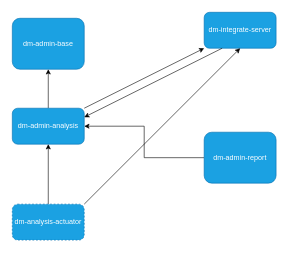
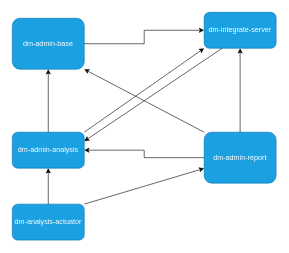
+ <mxCell id="5" style="edgeStyle=orthogonalEdgeStyle;rounded=0;orthogonalLoop=1;jettySize=auto;html=1;exitX=1;exitY=0.5;exitDx=0;exitDy=0;entryX=0;entryY=0.5;entryDx=0;entryDy=0;" edge="1" parent="1" source="6" target="9"><mxGeometry relative="1" as="geometry" /></mxCell>
+ <mxCell id="3" style="edgeStyle=orthogonalEdgeStyle;rounded=0;orthogonalLoop=1;jettySize=auto;html=1;exitX=0.5;exitY=0;exitDx=0;exitDy=0;entryX=0.5;entryY=1;entryDx=0;entryDy=0;" edge="1" parent="1" source="4" target="9"><mxGeometry relative="1" as="geometry" /></mxCell>
+ <mxCell id="10" value="" style="endArrow=classic;html=1;rounded=0;entryX=1;entryY=1;entryDx=0;entryDy=0;exitX=0;exitY=0;exitDx=0;exitDy=0;" edge="1" parent="1" source="4" target="6"><mxGeometry width="50" height="50" relative="1" as="geometry"><mxPoint x="230" y="360" as="sourcePoint" /><mxPoint x="280" y="310" as="targetPoint" /></mxGeometry></mxCell>
- <mxCell id="8" value="dm-admin-analysis" style="rounded=1;whiteSpace=wrap;html=1;fillColor=#1ba1e2;strokeColor=#006EAF;fontColor=#ffffff;" vertex="1" parent="1"><mxGeometry x="20" y="180" width="120" height="60" as="geometry" /></mxCell>
+ <mxCell id="8" value="dm-admin-analysis" style="rounded=1;whiteSpace=wrap;html=1;fillColor=#1ba1e2;strokeColor=#006EAF;fontColor=#ffffff;" vertex="1" parent="1"><mxGeometry y="220" width="120" height="60" as="geometry" x="20" /></mxCell>
- <mxCell id="15" value="" style="endArrow=classic;html=1;rounded=0;exitX=1;exitY=0;exitDx=0;exitDy=0;entryX=0.5;entryY=1;entryDx=0;entryDy=0;" edge="1" parent="1" source="14" target="9"><mxGeometry width="50" height="50" relative="1" as="geometry"><mxPoint x="200" y="360" as="sourcePoint" /><mxPoint x="250" y="310" as="targetPoint" /></mxGeometry></mxCell>
+ <mxCell id="15" value="" style="endArrow=classic;html=1;rounded=0;exitX=1;exitY=0;exitDx=0;exitDy=0;" edge="1" parent="1" source="14" target="4"><mxGeometry width="50" height="50" relative="1" as="geometry"><mxPoint x="200" y="360" as="sourcePoint" /><mxPoint x="250" y="310" as="targetPoint" /></mxGeometry></mxCell>
- <mxCell id="14" value="dm-analysis-actuator" style="rounded=1;whiteSpace=wrap;html=1;fillColor=#1ba1e2;strokeColor=#006EAF;fontColor=#ffffff;dashed=1;" vertex="1" parent="1"><mxGeometry y="340" width="120" height="60" as="geometry" x="20" /></mxCell>
+ <mxCell id="14" value="dm-analysis-actuator" style="rounded=1;whiteSpace=wrap;html=1;fillColor=#1ba1e2;strokeColor=#006EAF;fontColor=#ffffff;" vertex="1" parent="1"><mxGeometry y="340" width="120" height="60" as="geometry" x="20" /></mxCell>
